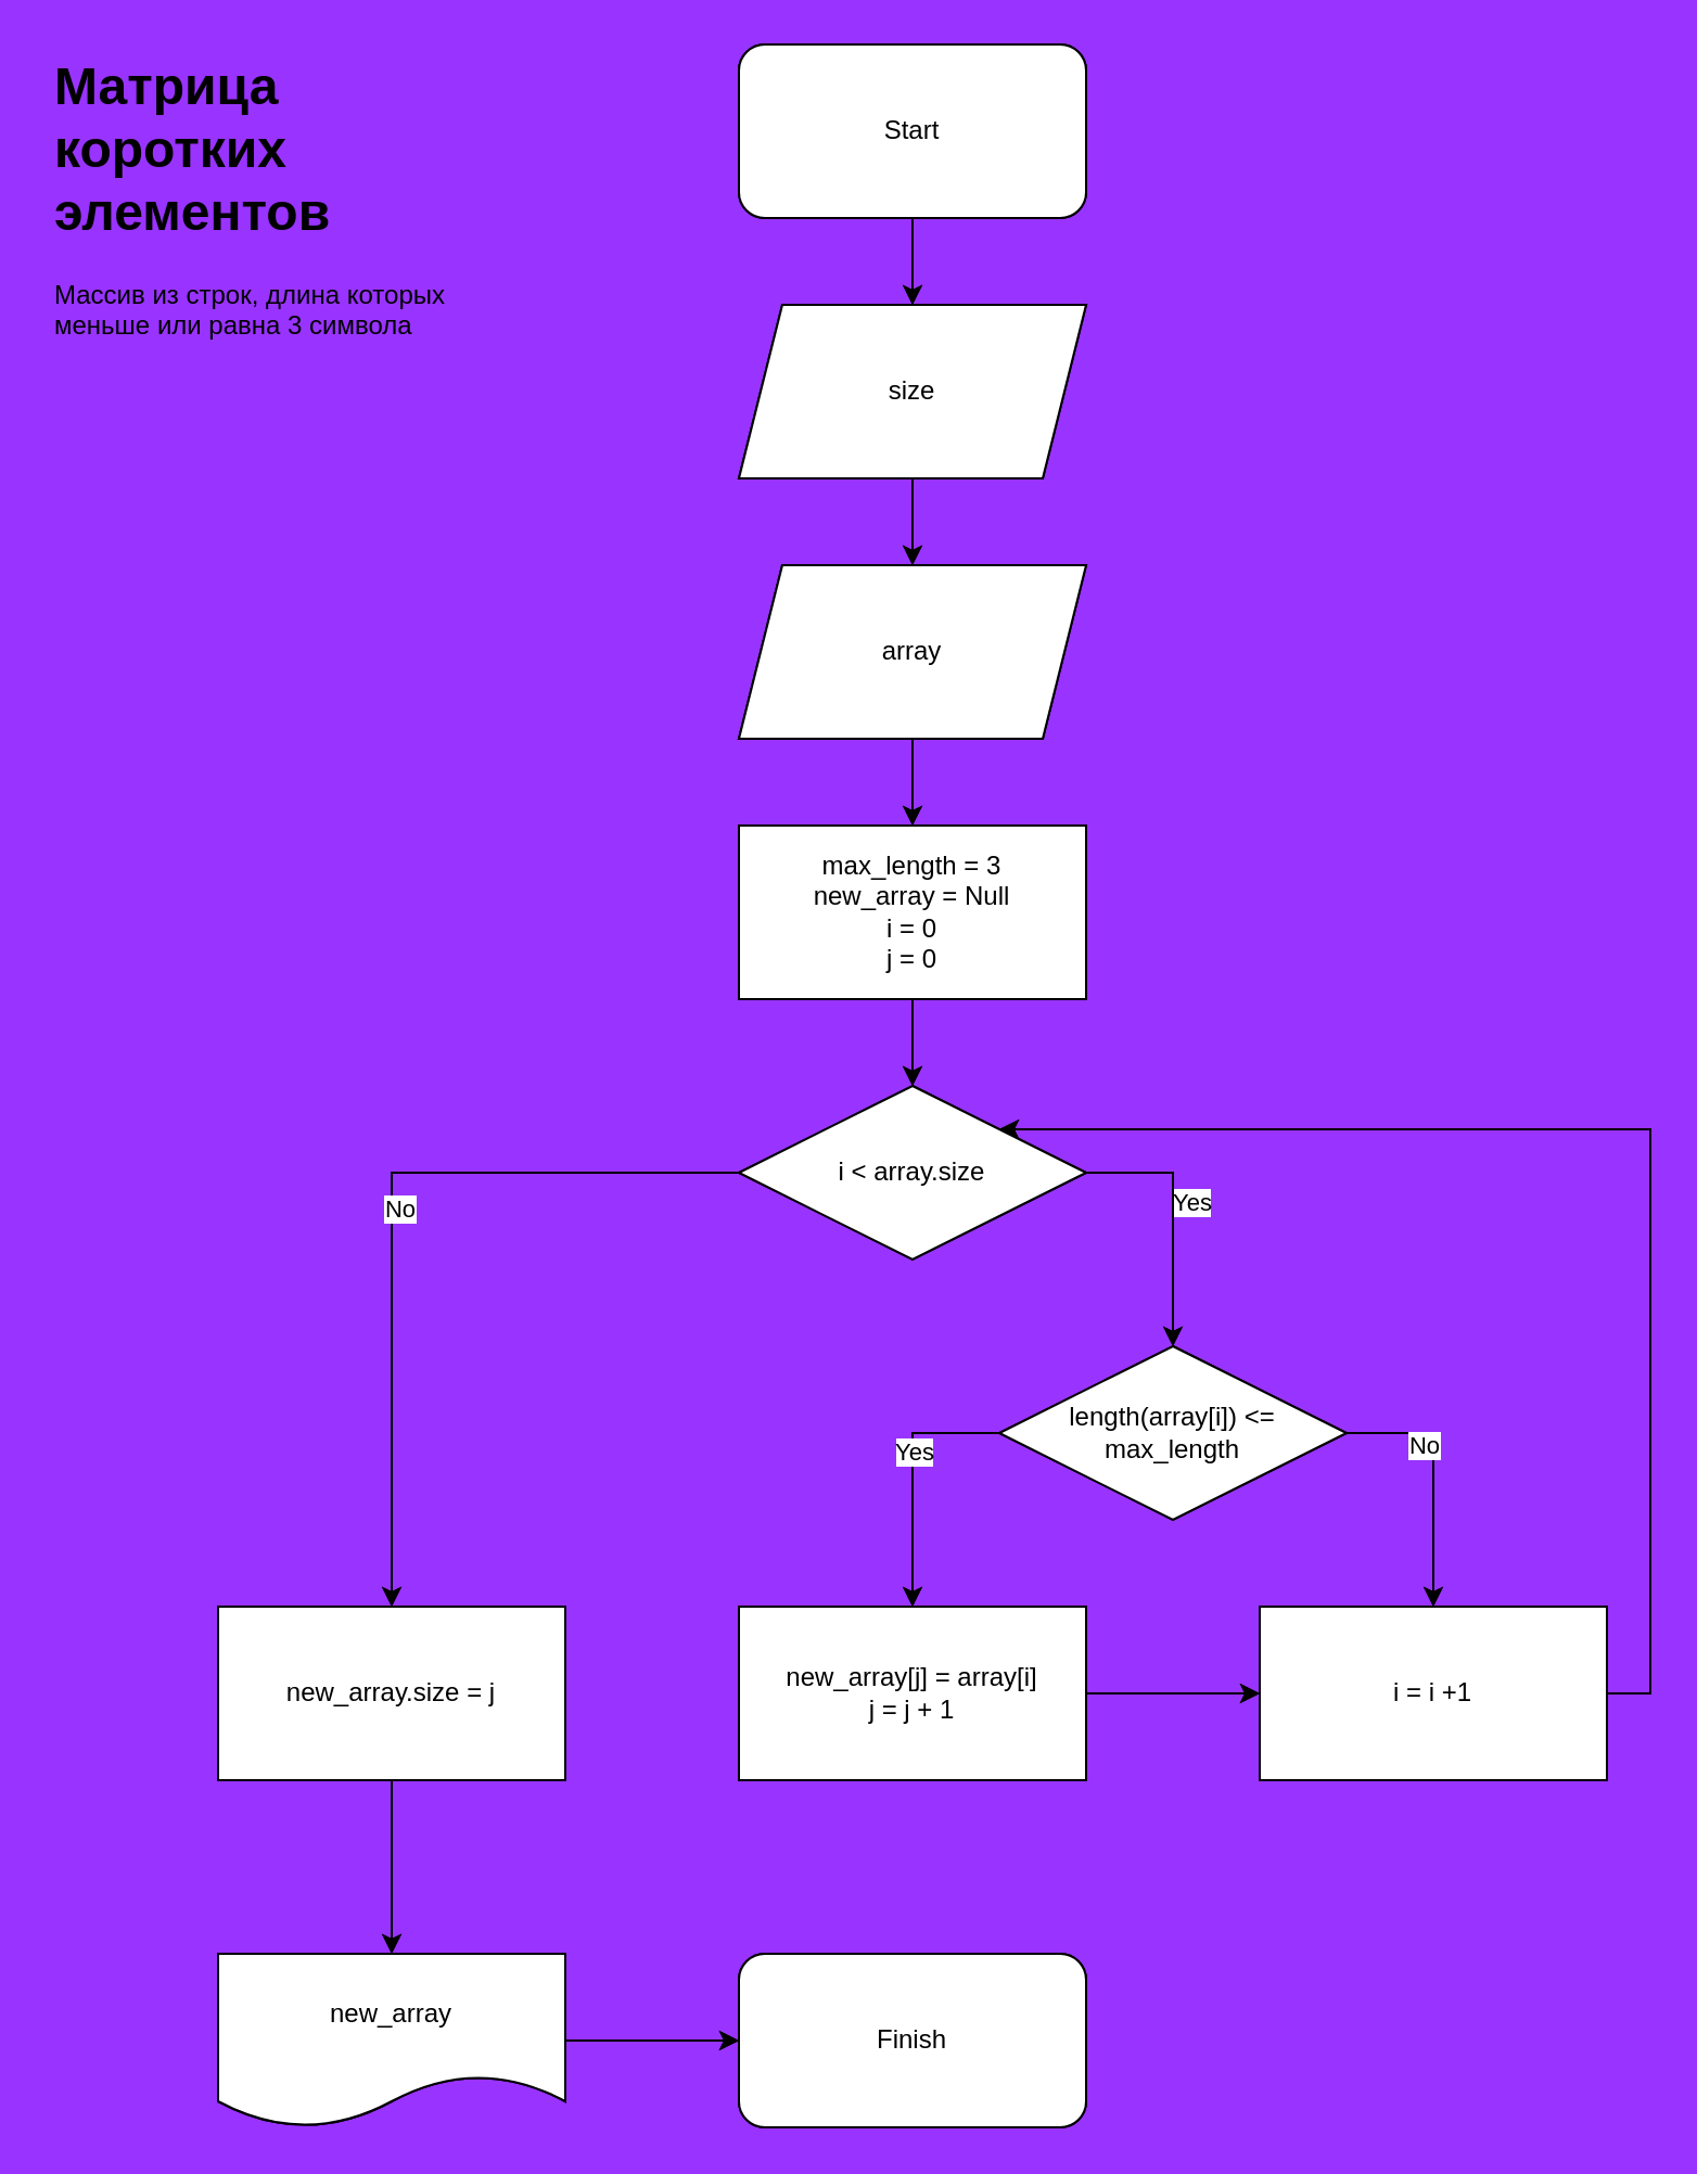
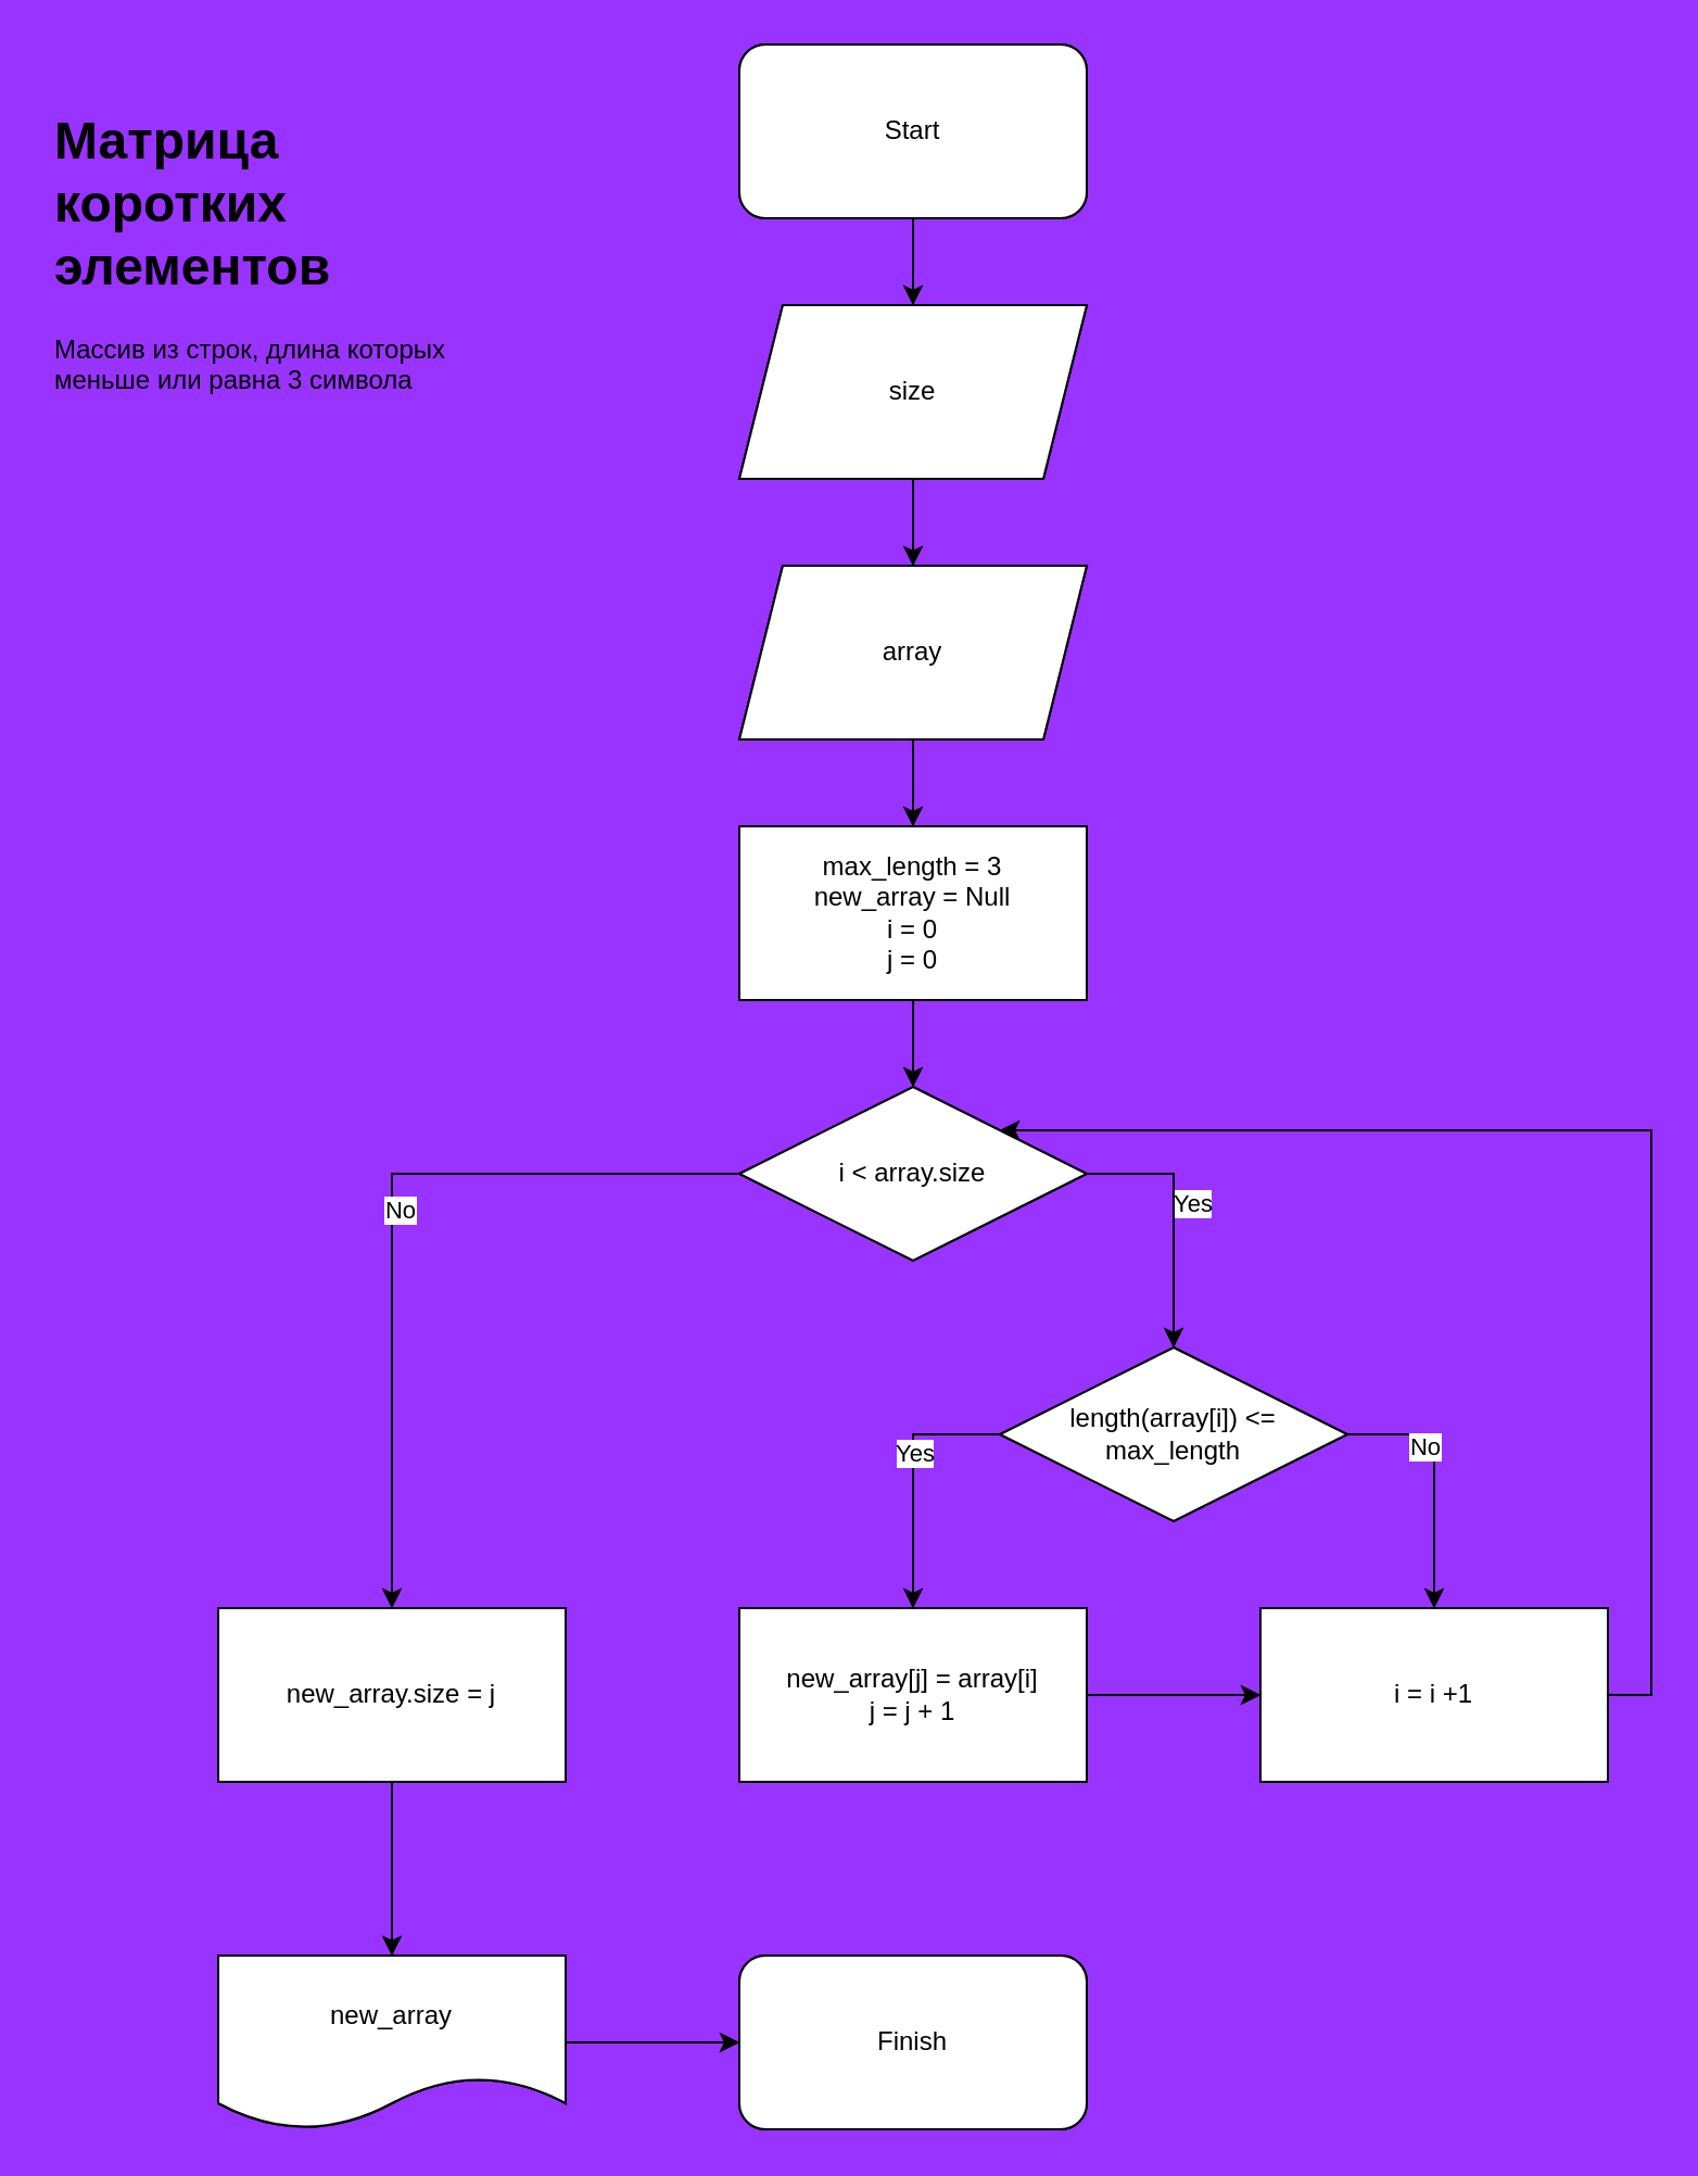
- <mxCell id="29" value="&lt;h1&gt;Матрица коротких элементов&lt;/h1&gt;&lt;p&gt;Массив из строк, длина которых меньше или равна 3 символа&lt;/p&gt;" style="text;html=1;strokeColor=none;fillColor=none;spacing=5;spacingTop=-20;whiteSpace=wrap;overflow=hidden;rounded=0;" vertex="1" parent="1"><mxGeometry x="20" y="20" width="190" height="140" as="geometry" /></mxCell>
+ <mxCell id="29" value="&lt;h1&gt;Матрица коротких элементов&lt;/h1&gt;&lt;p&gt;Массив из строк, длина которых меньше или равна 3 символа&lt;/p&gt;" style="text;html=1;strokeColor=none;fillColor=none;spacing=5;spacingTop=-20;whiteSpace=wrap;overflow=hidden;rounded=0;" vertex="1" parent="1"><mxGeometry x="20" y="45" width="190" height="140" as="geometry" /></mxCell>
